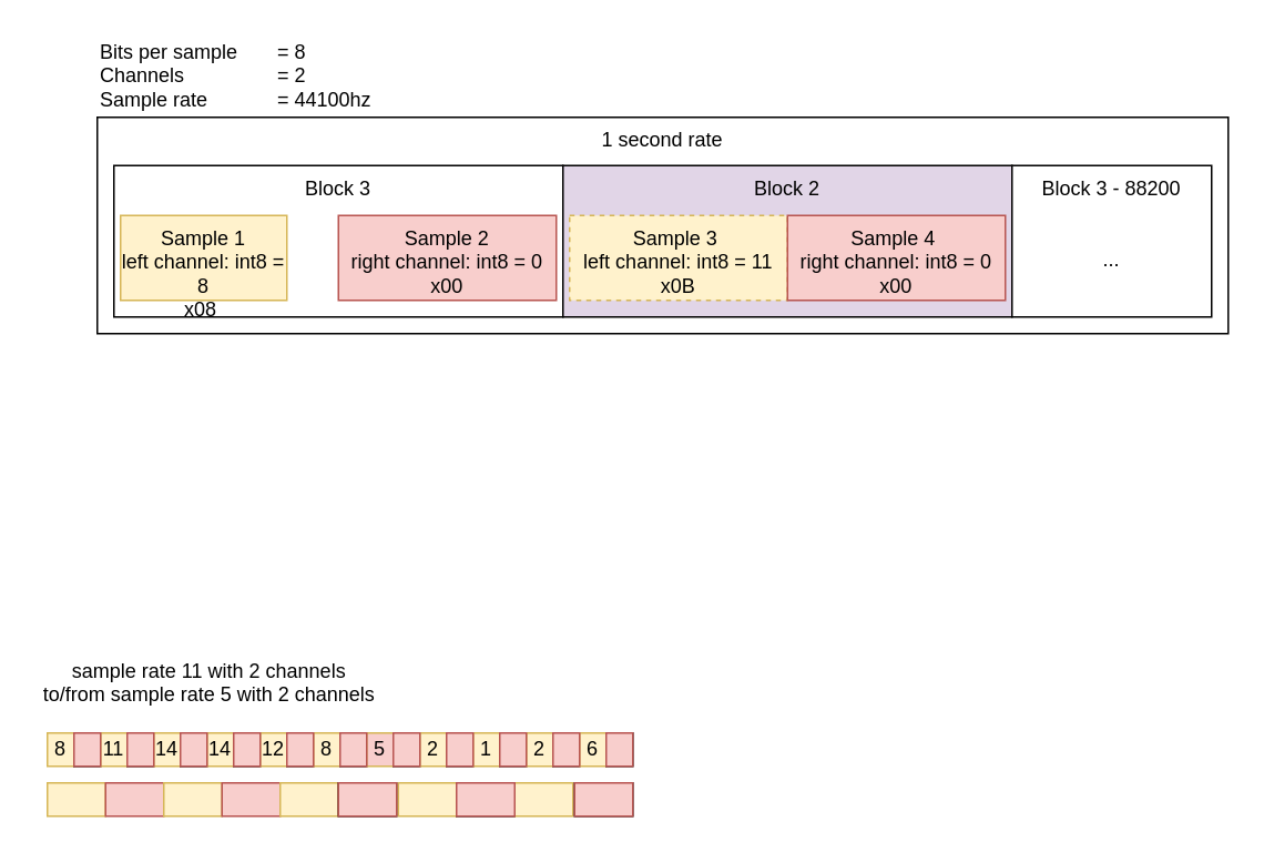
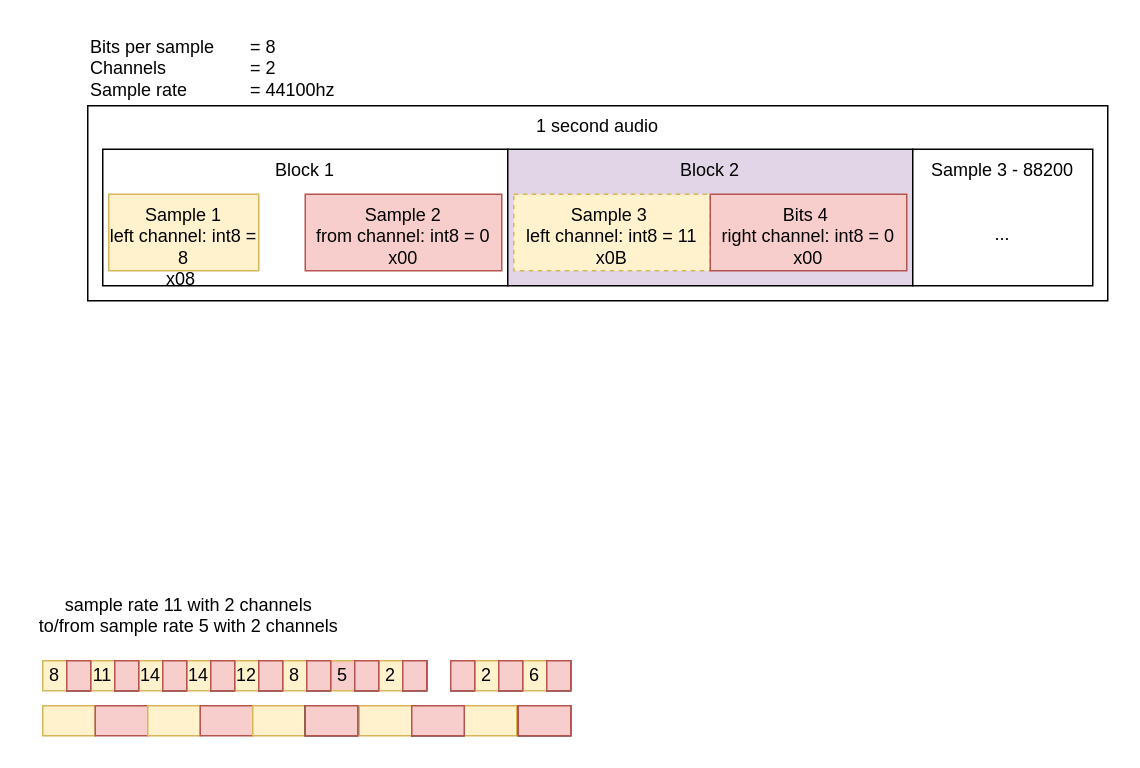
- <mxCell id="2" value="1 second rate" style="rounded=0;whiteSpace=wrap;html=1;align=center;verticalAlign=top;" parent="1" vertex="1"><mxGeometry x="58" y="70" width="680" height="130" as="geometry" /></mxCell>
+ <mxCell id="2" value="1 second audio" style="rounded=0;whiteSpace=wrap;html=1;align=center;verticalAlign=top;" parent="1" vertex="1"><mxGeometry x="58" y="70" width="680" height="130" as="geometry" /></mxCell>
- <mxCell id="3" value="Block 3" style="rounded=0;whiteSpace=wrap;html=1;align=center;verticalAlign=top;" parent="1" vertex="1"><mxGeometry x="68" y="99" width="270" height="91" as="geometry" /></mxCell>
+ <mxCell id="3" value="Block 1" style="rounded=0;whiteSpace=wrap;html=1;align=center;verticalAlign=top;" parent="1" vertex="1"><mxGeometry x="68" y="99" width="270" height="91" as="geometry" /></mxCell>
- <mxCell id="10" value="Block 3 - 882&lt;span style=&quot;text-align: left&quot;&gt;00&lt;br&gt;&lt;br&gt;&lt;br&gt;...&lt;br&gt;&lt;/span&gt;" style="rounded=0;whiteSpace=wrap;html=1;align=center;verticalAlign=top;" parent="1" vertex="1"><mxGeometry x="608" y="99" width="120" height="91" as="geometry" /></mxCell>
+ <mxCell id="10" value="Sample 3 - 882&lt;span style=&quot;text-align: left&quot;&gt;00&lt;br&gt;&lt;br&gt;&lt;br&gt;...&lt;br&gt;&lt;/span&gt;" style="rounded=0;whiteSpace=wrap;html=1;align=center;verticalAlign=top;" parent="1" vertex="1"><mxGeometry x="608" y="99" width="120" height="91" as="geometry" /></mxCell>
- <mxCell id="6" value="Sample 2&lt;br&gt;right channel: int8 = 0&lt;br&gt;x00" style="rounded=0;whiteSpace=wrap;html=1;verticalAlign=top;fillColor=#f8cecc;strokeColor=#b85450;" parent="1" vertex="1"><mxGeometry x="203" y="129" width="131" height="51" as="geometry" /></mxCell>
+ <mxCell id="6" value="Sample 2&lt;br&gt;from channel: int8 = 0&lt;br&gt;x00" style="rounded=0;whiteSpace=wrap;html=1;verticalAlign=top;fillColor=#f8cecc;strokeColor=#b85450;" parent="1" vertex="1"><mxGeometry x="203" y="129" width="131" height="51" as="geometry" /></mxCell>
- <mxCell id="9" value="Sample 4&amp;nbsp;&lt;br&gt;right channel: int8 = 0&lt;br&gt;x00" style="rounded=0;whiteSpace=wrap;html=1;verticalAlign=top;fillColor=#f8cecc;strokeColor=#b85450;" parent="1" vertex="1"><mxGeometry x="473" y="129" width="131" height="51" as="geometry" /></mxCell>
+ <mxCell id="9" value="Bits 4&amp;nbsp;&lt;br&gt;right channel: int8 = 0&lt;br&gt;x00" style="rounded=0;whiteSpace=wrap;html=1;verticalAlign=top;fillColor=#f8cecc;strokeColor=#b85450;" parent="1" vertex="1"><mxGeometry x="473" y="129" width="131" height="51" as="geometry" /></mxCell>
- <mxCell id="27" value="1" style="rounded=0;whiteSpace=wrap;html=1;align=center;verticalAlign=middle;fillColor=#fff2cc;strokeColor=#d6b656;" parent="1" vertex="1"><mxGeometry x="284" y="440" width="16" height="20" as="geometry" /></mxCell>
